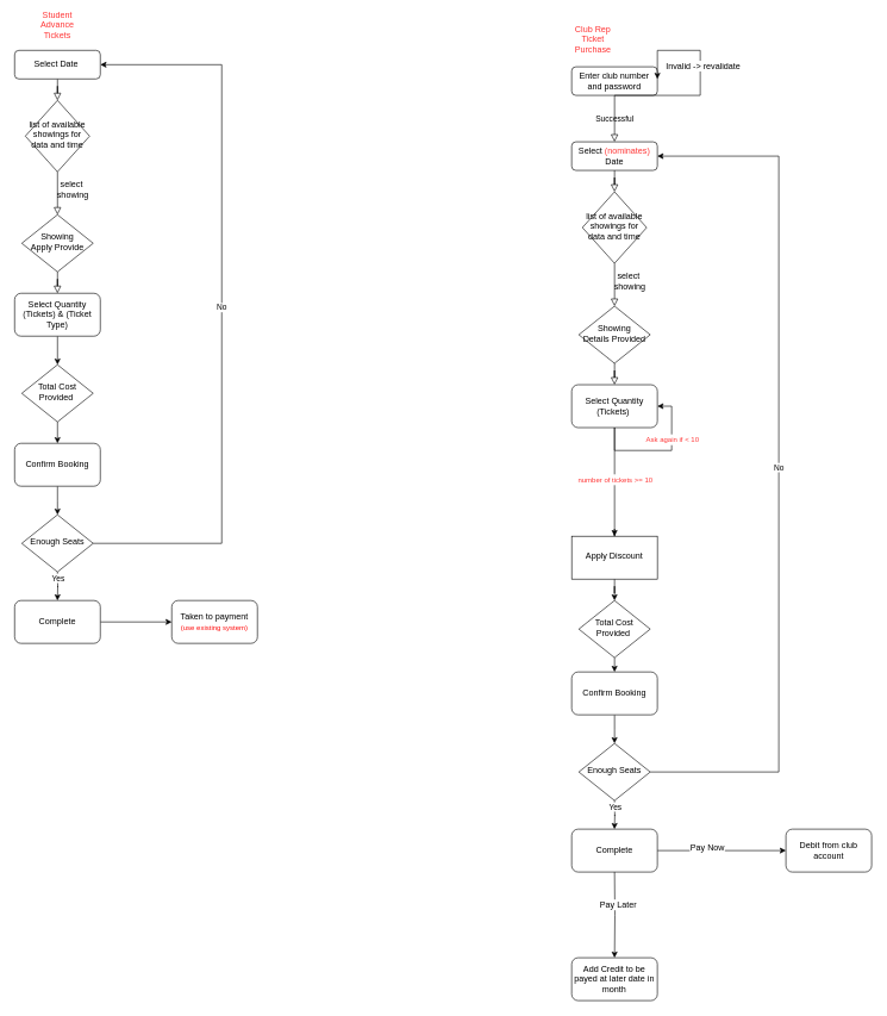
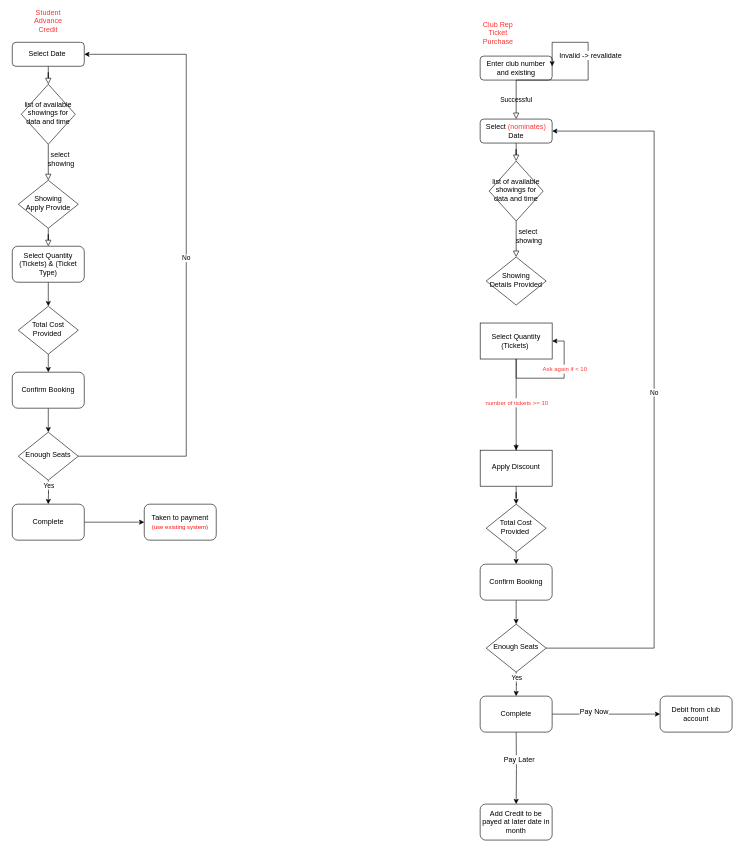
- <mxCell id="9" value="&lt;font color=&quot;#ff3333&quot;&gt;Student Advance Tickets&lt;/font&gt;" style="text;html=1;strokeColor=none;fillColor=none;align=center;verticalAlign=middle;whiteSpace=wrap;rounded=0;" vertex="1" parent="1"><mxGeometry x="50" y="20" width="60" height="30" as="geometry" /></mxCell>
+ <mxCell id="9" value="&lt;font color=&quot;#ff3333&quot;&gt;Student Advance Credit&lt;/font&gt;" style="text;html=1;strokeColor=none;fillColor=none;align=center;verticalAlign=middle;whiteSpace=wrap;rounded=0;" vertex="1" parent="1"><mxGeometry x="50" y="20" width="60" height="30" as="geometry" /></mxCell>
- <mxCell id="25" value="Enter club number and password" style="rounded=1;whiteSpace=wrap;html=1;fontSize=12;glass=0;strokeWidth=1;shadow=0;" vertex="1" parent="1"><mxGeometry x="800" y="93" width="120" height="40" as="geometry" /></mxCell>
+ <mxCell id="25" value="Enter club number and existing" style="rounded=1;whiteSpace=wrap;html=1;fontSize=12;glass=0;strokeWidth=1;shadow=0;" vertex="1" parent="1"><mxGeometry x="800" y="93" width="120" height="40" as="geometry" /></mxCell>
- <mxCell id="32" value="" style="rounded=0;html=1;jettySize=auto;orthogonalLoop=1;fontSize=11;endArrow=block;endFill=0;endSize=8;strokeWidth=1;shadow=0;labelBackgroundColor=none;edgeStyle=orthogonalEdgeStyle;" edge="1" parent="1" source="33" target="35"><mxGeometry x="0.333" y="20" relative="1" as="geometry"><mxPoint as="offset" /></mxGeometry></mxCell>
- <mxCell id="35" value="Select Quantity (Tickets)&amp;nbsp;" style="rounded=1;whiteSpace=wrap;html=1;fontSize=12;glass=0;strokeWidth=1;shadow=0;" vertex="1" parent="1"><mxGeometry x="800" y="538" width="120" height="60" as="geometry" /></mxCell>
+ <mxCell id="35" value="Select Quantity (Tickets)&amp;nbsp;" style="whiteSpace=wrap;html=1;fontSize=12;glass=0;strokeWidth=1;shadow=0;rounded=0;" vertex="1" parent="1"><mxGeometry x="800" y="538" width="120" height="60" as="geometry" /></mxCell>
